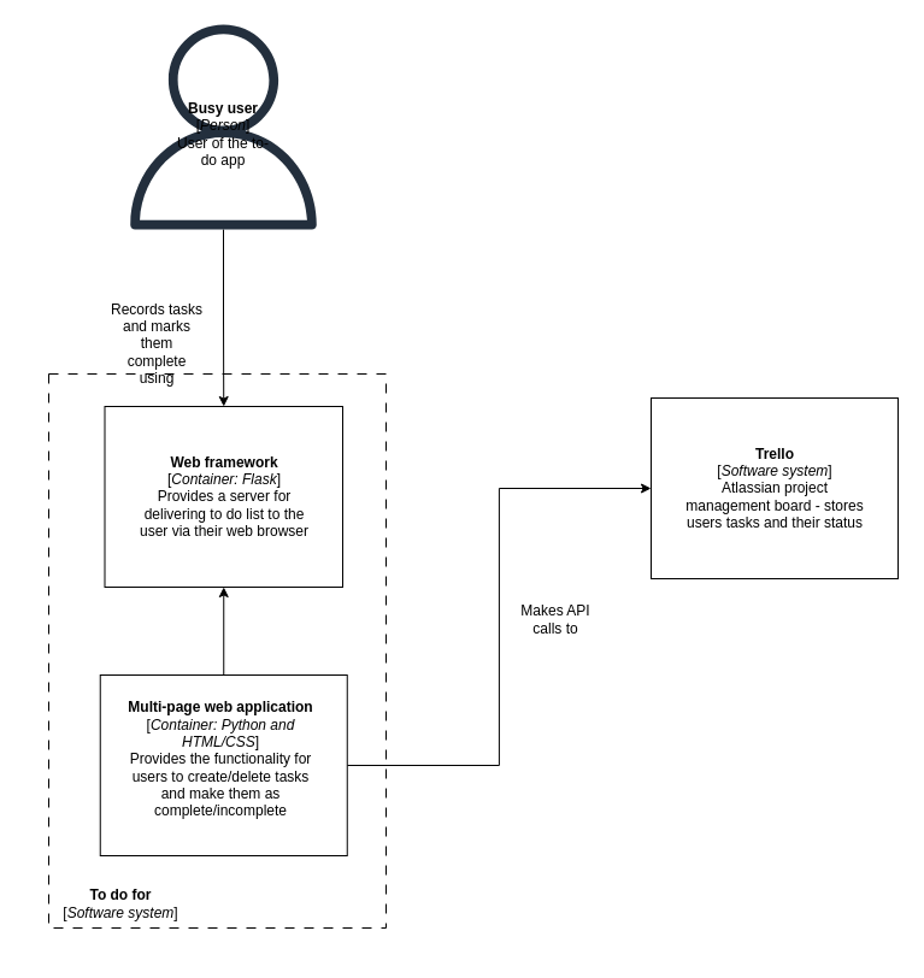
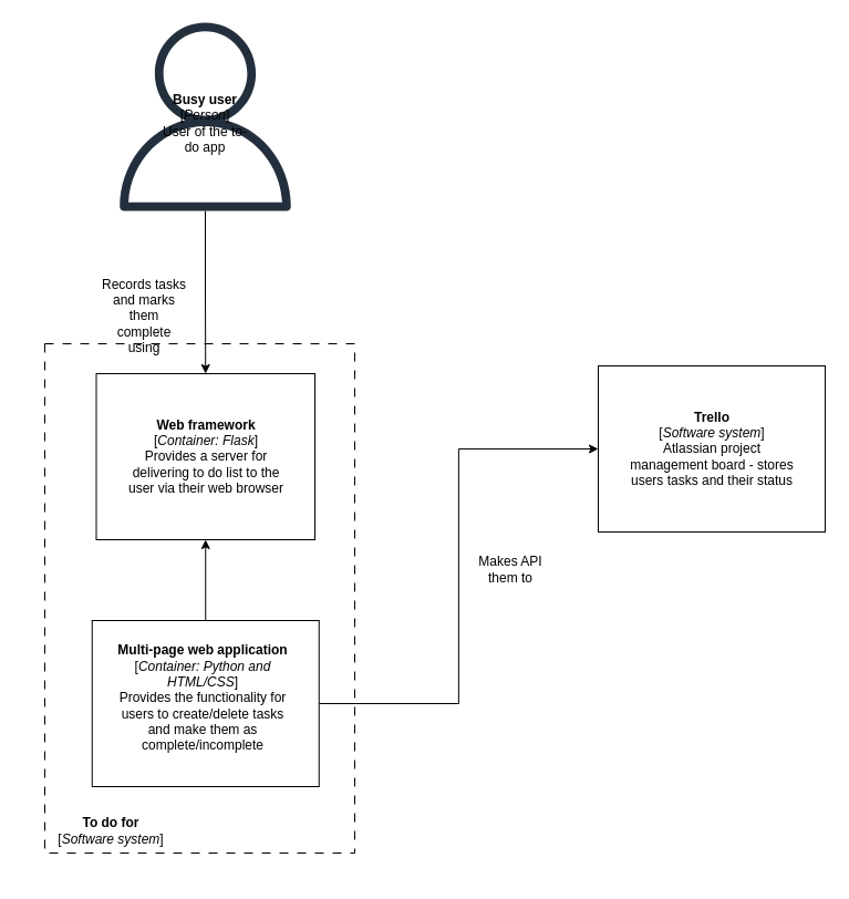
- <mxCell id="13" value="Makes API calls to" style="text;html=1;align=center;verticalAlign=middle;whiteSpace=wrap;rounded=0;" vertex="1" parent="1"><mxGeometry x="421" y="499" width="80" height="30" as="geometry" /></mxCell>
+ <mxCell id="13" value="Makes API them to" style="text;html=1;align=center;verticalAlign=middle;whiteSpace=wrap;rounded=0;" vertex="1" parent="1"><mxGeometry x="421" y="499" width="80" height="30" as="geometry" /></mxCell>
